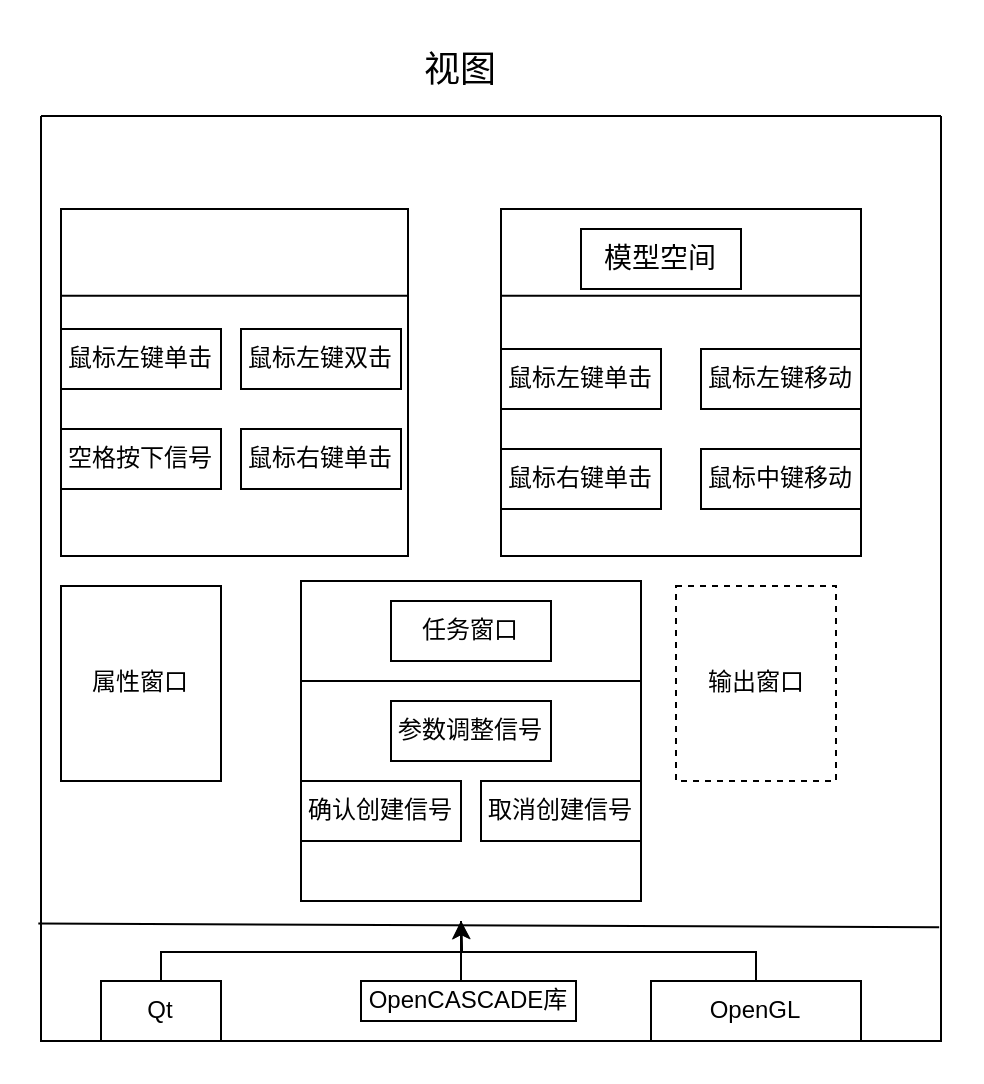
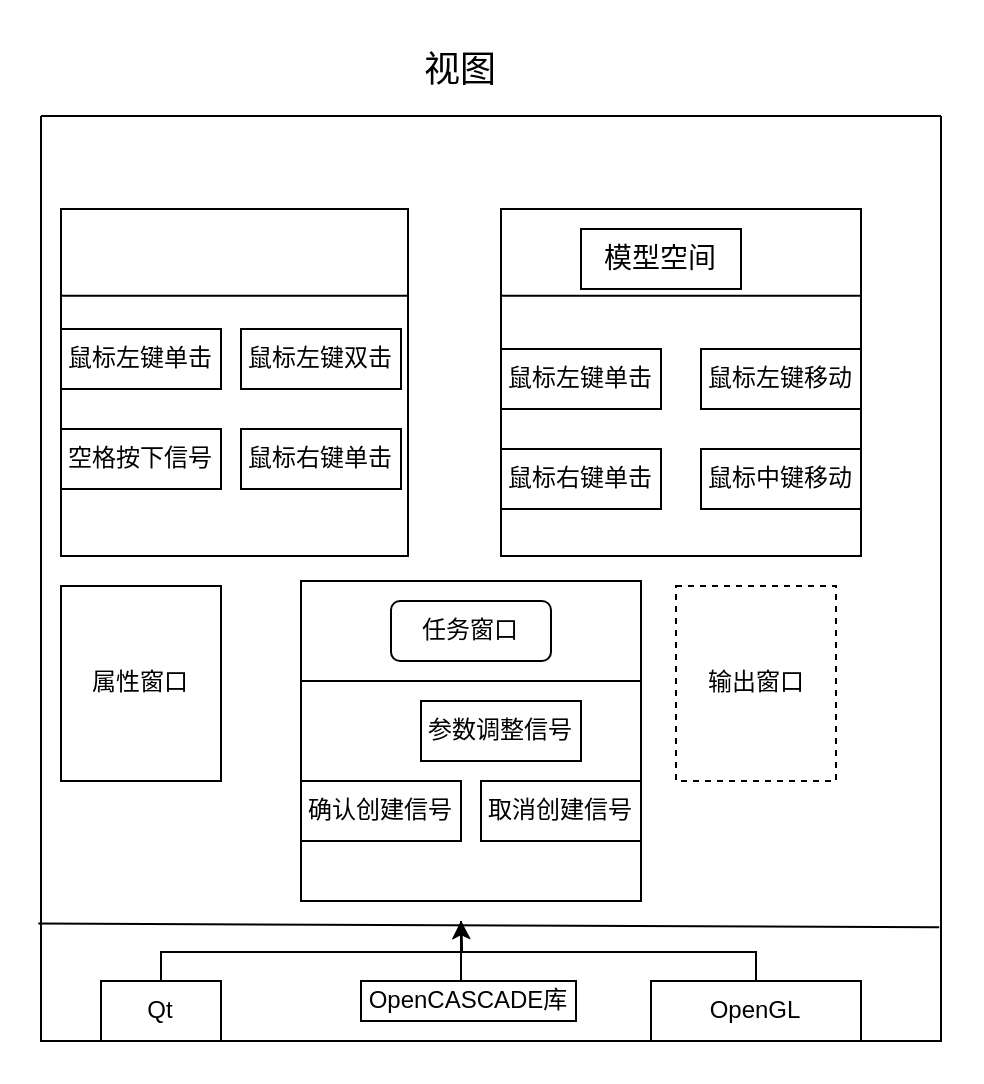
- <mxCell id="21" value="任务窗口" style="rounded=0;whiteSpace=wrap;html=1;" vertex="1" parent="2"><mxGeometry x="175" y="242.5" width="80" height="30" as="geometry" /></mxCell>
+ <mxCell id="21" value="任务窗口" style="whiteSpace=wrap;html=1;rounded=1;" vertex="1" parent="2"><mxGeometry x="175" y="242.5" width="80" height="30" as="geometry" /></mxCell>
- <mxCell id="23" value="参数调整信号" style="rounded=0;whiteSpace=wrap;html=1;" vertex="1" parent="2"><mxGeometry x="175" y="292.5" width="80" height="30" as="geometry" /></mxCell>
+ <mxCell id="23" value="参数调整信号" style="rounded=0;whiteSpace=wrap;html=1;" vertex="1" parent="2"><mxGeometry x="190" y="292.5" width="80" height="30" as="geometry" /></mxCell>
